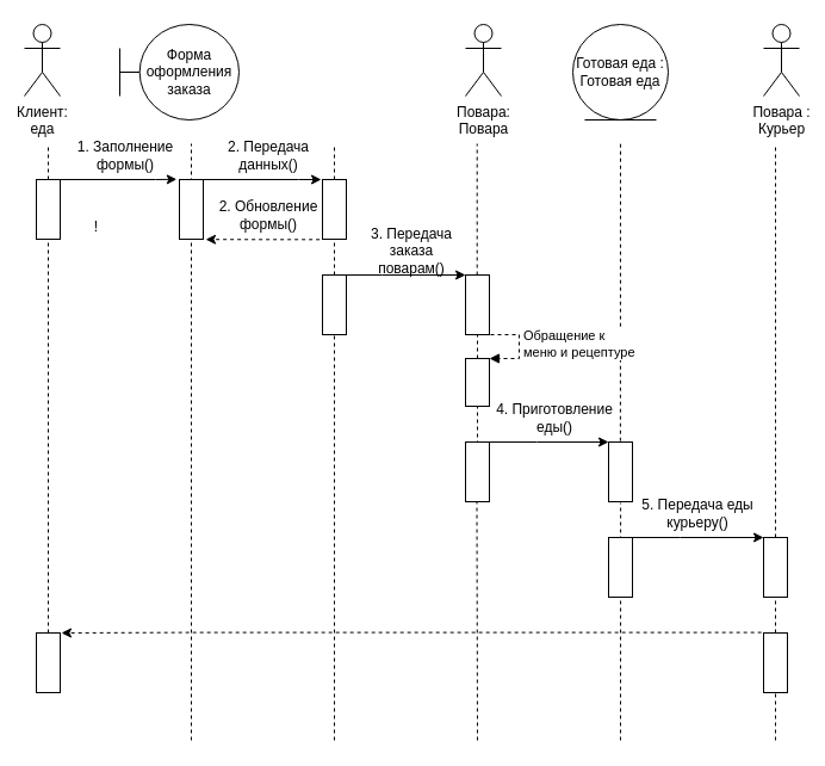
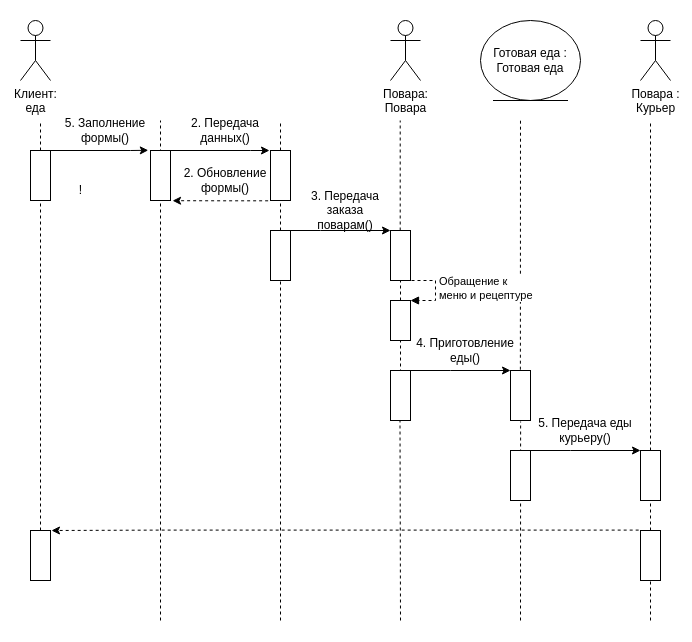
- <mxCell id="21" value="Форма оформления заказа" style="shape=umlBoundary;whiteSpace=wrap;html=1;" vertex="1" parent="1"><mxGeometry x="100" y="20" width="100" height="80" as="geometry" /></mxCell>
- <mxCell id="4" value="Готовая еда :&lt;br&gt;Готовая еда" style="ellipse;shape=umlEntity;whiteSpace=wrap;html=1;" vertex="1" parent="1"><mxGeometry x="480" y="20" width="80" height="80" as="geometry" /></mxCell>
+ <mxCell id="4" value="Готовая еда :&lt;br&gt;Готовая еда" style="ellipse;shape=umlEntity;whiteSpace=wrap;html=1;" vertex="1" parent="1"><mxGeometry x="480" y="20" width="100" height="80" as="geometry" /></mxCell>
- <mxCell id="40" value="1. Заполнение &lt;br&gt;формы()" style="text;html=1;strokeColor=none;fillColor=none;align=center;verticalAlign=middle;whiteSpace=wrap;rounded=0;" vertex="1" parent="1"><mxGeometry x="30" y="120" width="150" height="20" as="geometry" /></mxCell>
+ <mxCell id="40" value="5. Заполнение &lt;br&gt;формы()" style="text;html=1;strokeColor=none;fillColor=none;align=center;verticalAlign=middle;whiteSpace=wrap;rounded=0;" vertex="1" parent="1"><mxGeometry x="30" y="120" width="150" height="20" as="geometry" /></mxCell>
